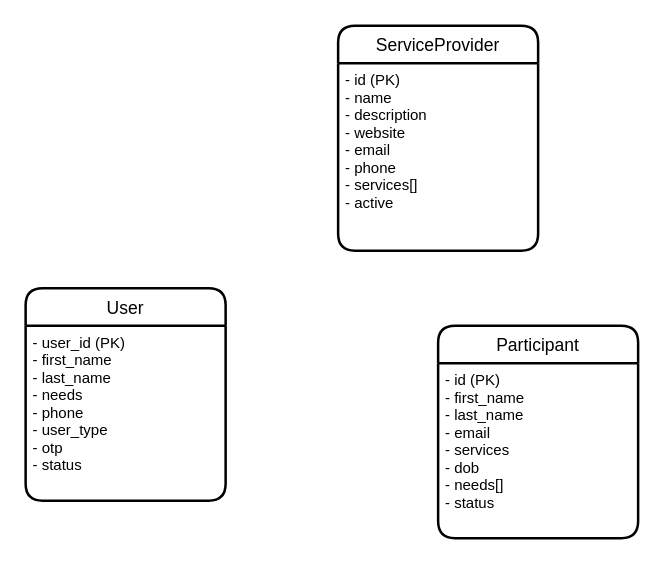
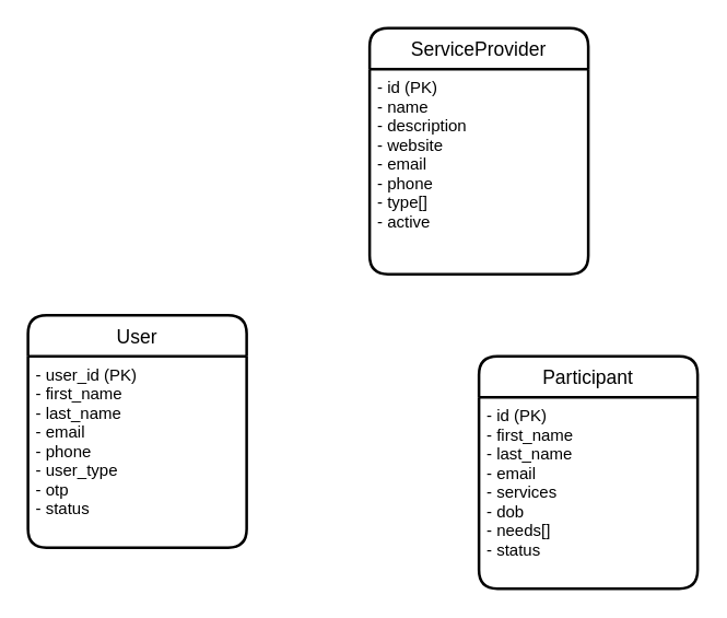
- <mxCell id="5" value="- id (PK)&#10;- name&#10;- description&#10;- website&#10;- email&#10;- phone&#10;- services[]&#10;- active" style="align=left;strokeColor=none;fillColor=none;spacingLeft=4;fontSize=12;verticalAlign=top;resizable=0;rotatable=0;part=1;" parent="4" vertex="1"><mxGeometry y="30" width="160" height="150" as="geometry" /></mxCell>
+ <mxCell id="5" value="- id (PK)&#10;- name&#10;- description&#10;- website&#10;- email&#10;- phone&#10;- type[]&#10;- active" style="align=left;strokeColor=none;fillColor=none;spacingLeft=4;fontSize=12;verticalAlign=top;resizable=0;rotatable=0;part=1;" parent="4" vertex="1"><mxGeometry y="30" width="160" height="150" as="geometry" /></mxCell>
- <mxCell id="3" value="- user_id (PK)&#10;- first_name&#10;- last_name&#10;- needs&#10;- phone&#10;- user_type&#10;- otp&#10;- status" style="align=left;strokeColor=none;fillColor=none;spacingLeft=4;fontSize=12;verticalAlign=top;resizable=0;rotatable=0;part=1;" parent="2" vertex="1"><mxGeometry y="30" width="160" height="140" as="geometry" /></mxCell>
+ <mxCell id="3" value="- user_id (PK)&#10;- first_name&#10;- last_name&#10;- email&#10;- phone&#10;- user_type&#10;- otp&#10;- status" style="align=left;strokeColor=none;fillColor=none;spacingLeft=4;fontSize=12;verticalAlign=top;resizable=0;rotatable=0;part=1;" parent="2" vertex="1"><mxGeometry y="30" width="160" height="140" as="geometry" /></mxCell>
